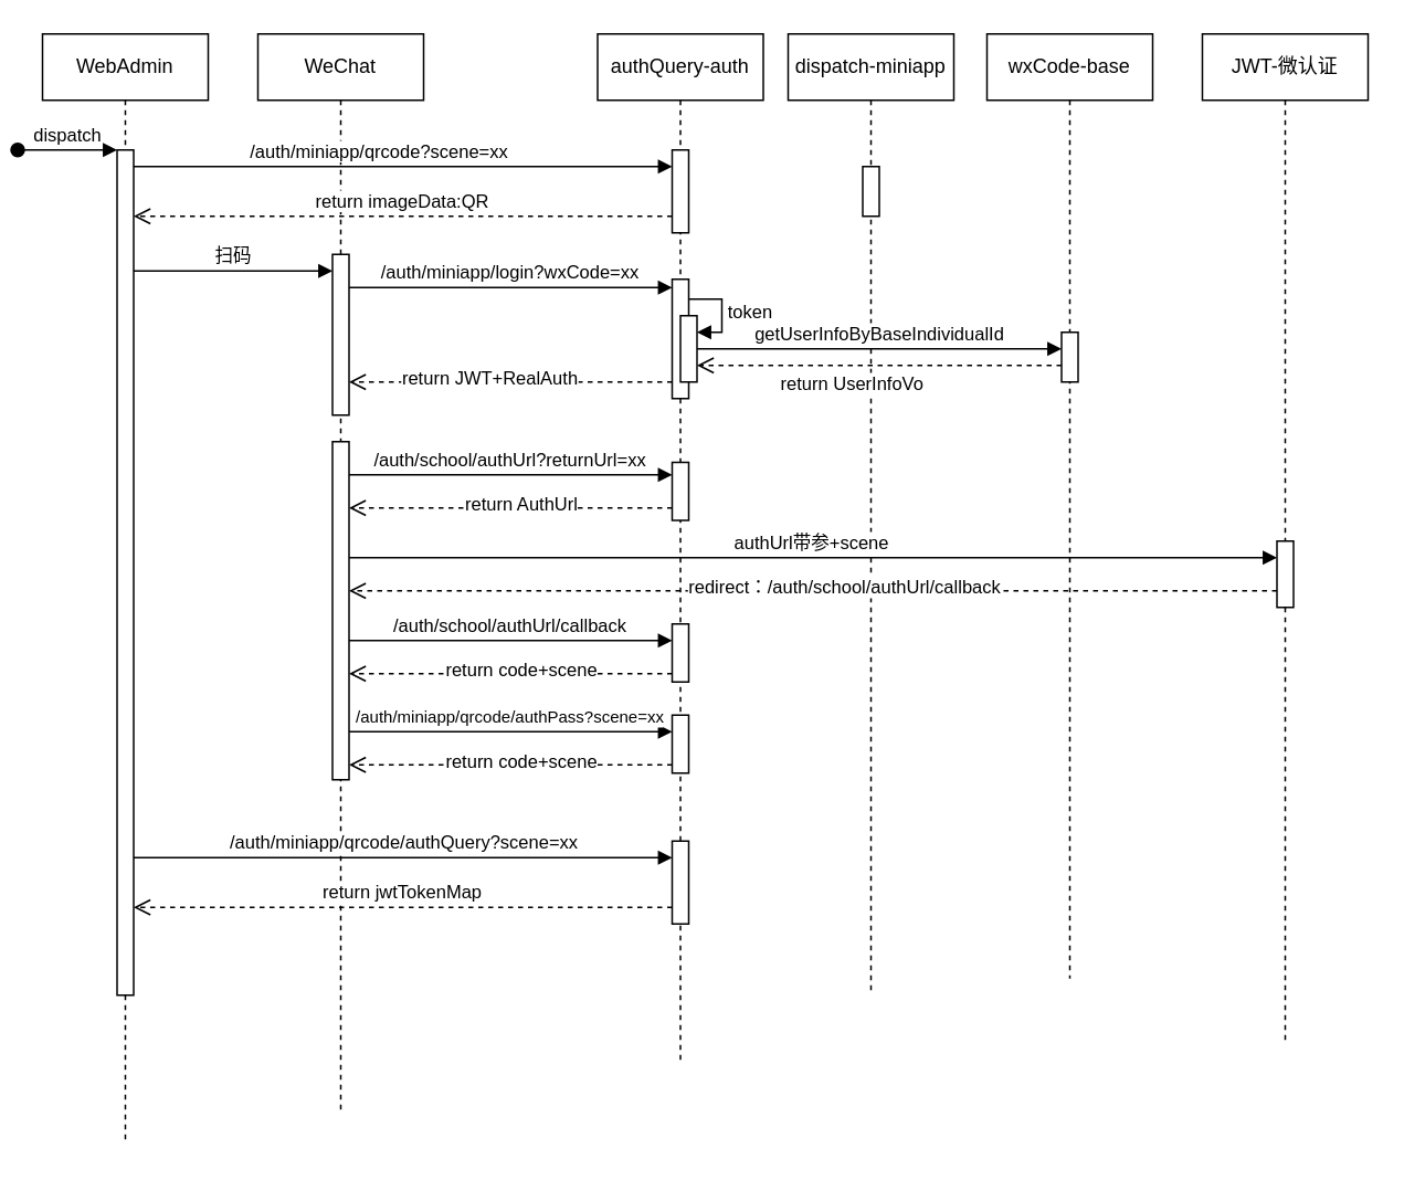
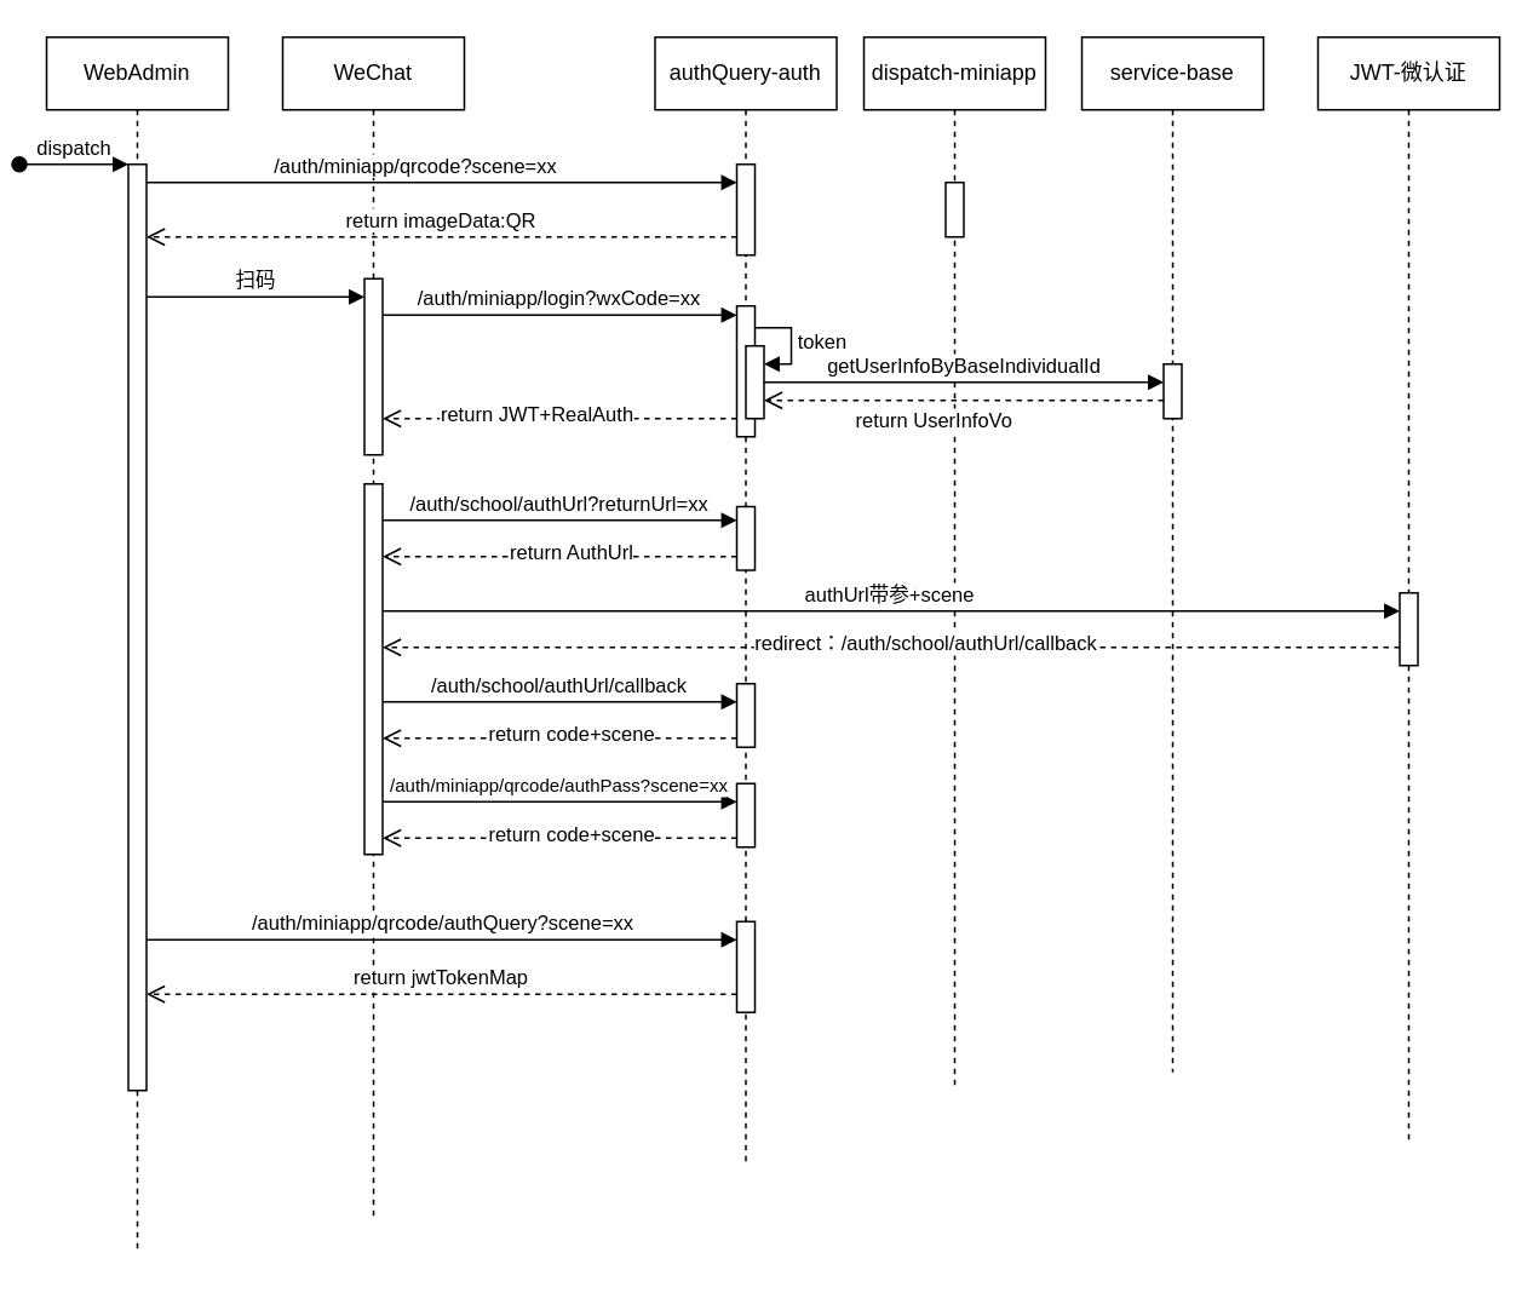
- <mxCell id="23" value="wxCode-base" style="shape=umlLifeline;perimeter=lifelinePerimeter;whiteSpace=wrap;html=1;container=0;dropTarget=0;collapsible=0;recursiveResize=0;outlineConnect=0;portConstraint=eastwest;newEdgeStyle={&quot;edgeStyle&quot;:&quot;elbowEdgeStyle&quot;,&quot;elbow&quot;:&quot;vertical&quot;,&quot;curved&quot;:0,&quot;rounded&quot;:0};" parent="1" vertex="1"><mxGeometry x="590" y="20" width="100" height="570" as="geometry" /></mxCell>
+ <mxCell id="23" value="service-base" style="shape=umlLifeline;perimeter=lifelinePerimeter;whiteSpace=wrap;html=1;container=0;dropTarget=0;collapsible=0;recursiveResize=0;outlineConnect=0;portConstraint=eastwest;newEdgeStyle={&quot;edgeStyle&quot;:&quot;elbowEdgeStyle&quot;,&quot;elbow&quot;:&quot;vertical&quot;,&quot;curved&quot;:0,&quot;rounded&quot;:0};" parent="1" vertex="1"><mxGeometry x="590" y="20" width="100" height="570" as="geometry" /></mxCell>
